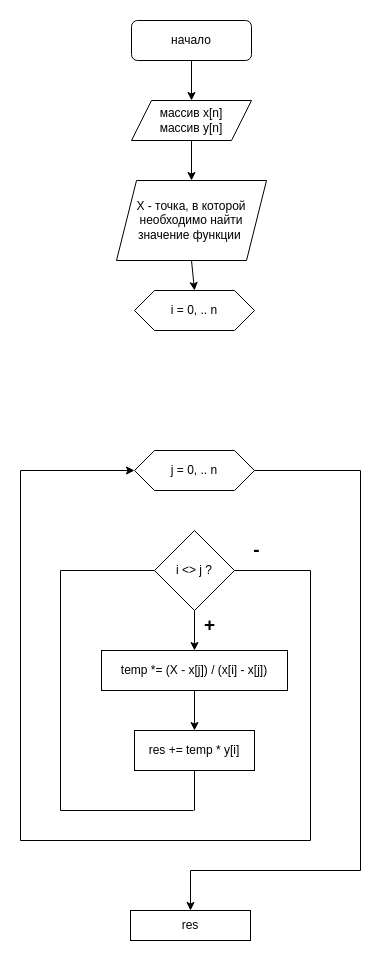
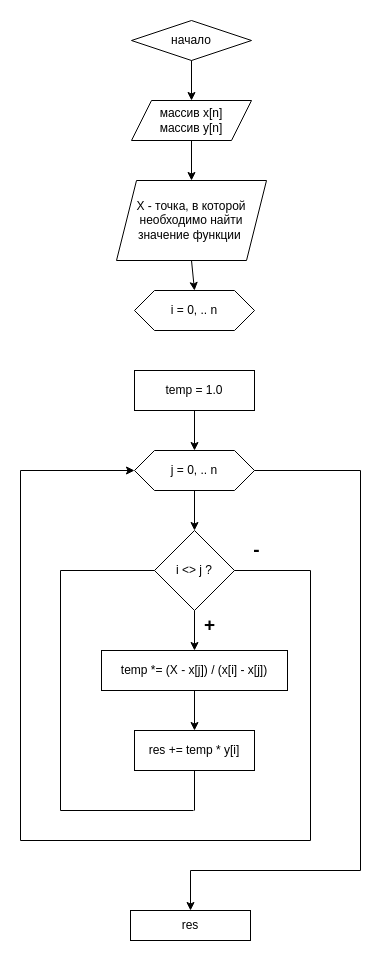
- <mxCell id="2" value="начало" style="rounded=1;whiteSpace=wrap;html=1;" parent="1" vertex="1"><mxGeometry x="131" y="20" width="120" height="40" as="geometry" /></mxCell>
+ <mxCell id="2" value="начало" style="rhombus;whiteSpace=wrap;html=1;" parent="1" vertex="1"><mxGeometry x="131" y="20" width="120" height="40" as="geometry" /></mxCell>
+ <mxCell id="10" value="temp = 1.0" style="rounded=0;whiteSpace=wrap;html=1;" parent="1" vertex="1"><mxGeometry x="134" y="370" width="120" height="40" as="geometry" /></mxCell>
+ <mxCell id="9" value="" style="edgeStyle=orthogonalEdgeStyle;rounded=0;orthogonalLoop=1;jettySize=auto;html=1;" parent="1" source="10" target="12" edge="1"><mxGeometry relative="1" as="geometry" /></mxCell>
+ <mxCell id="11" value="" style="edgeStyle=orthogonalEdgeStyle;rounded=0;orthogonalLoop=1;jettySize=auto;html=1;" parent="1" source="12" target="13" edge="1"><mxGeometry relative="1" as="geometry" /></mxCell>
